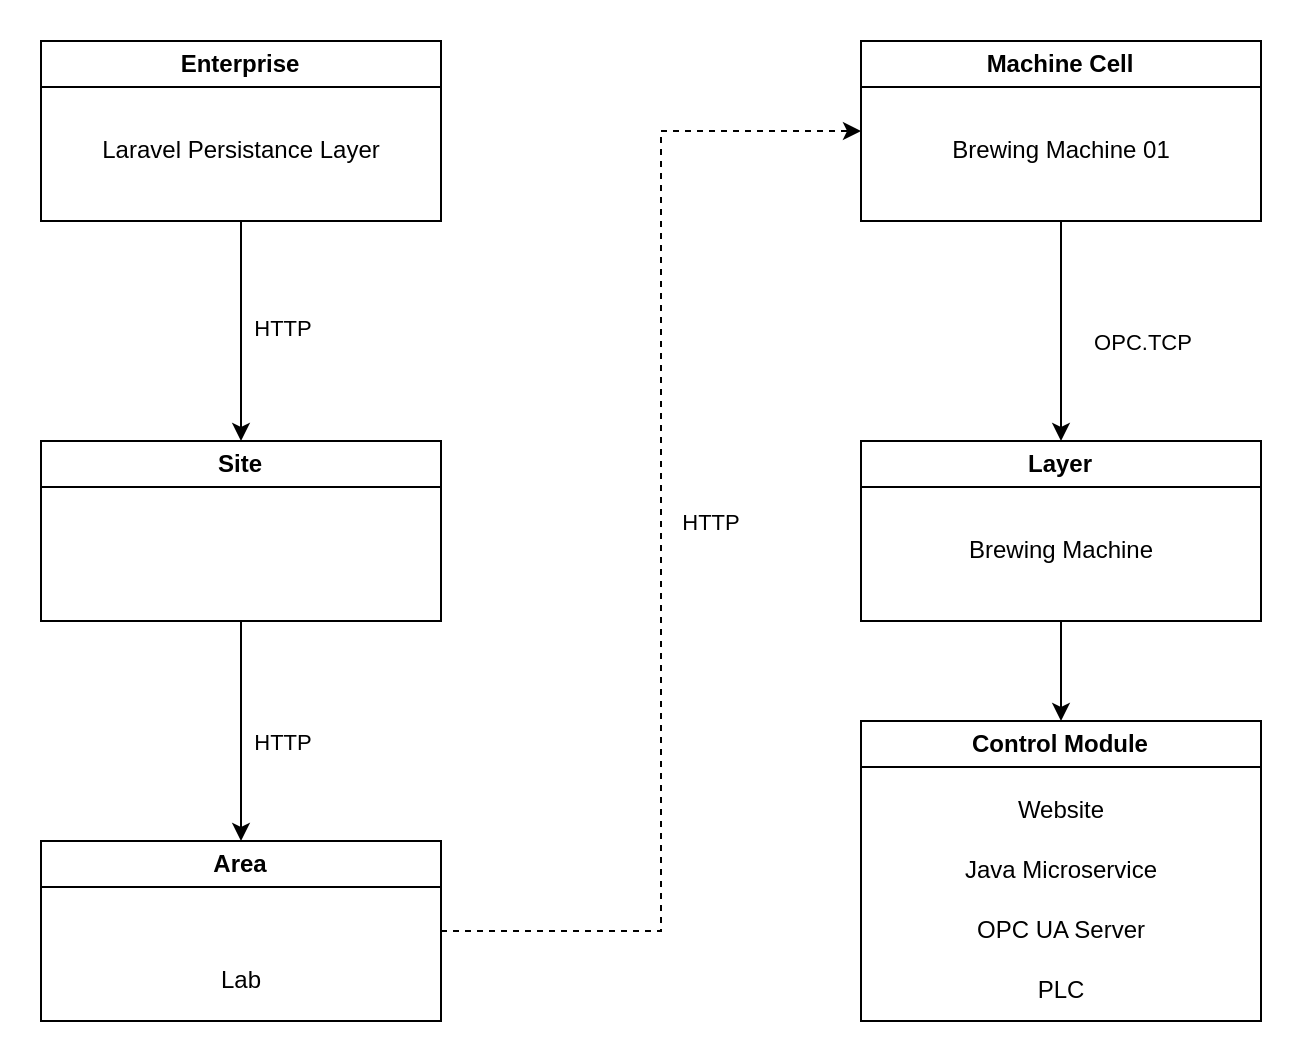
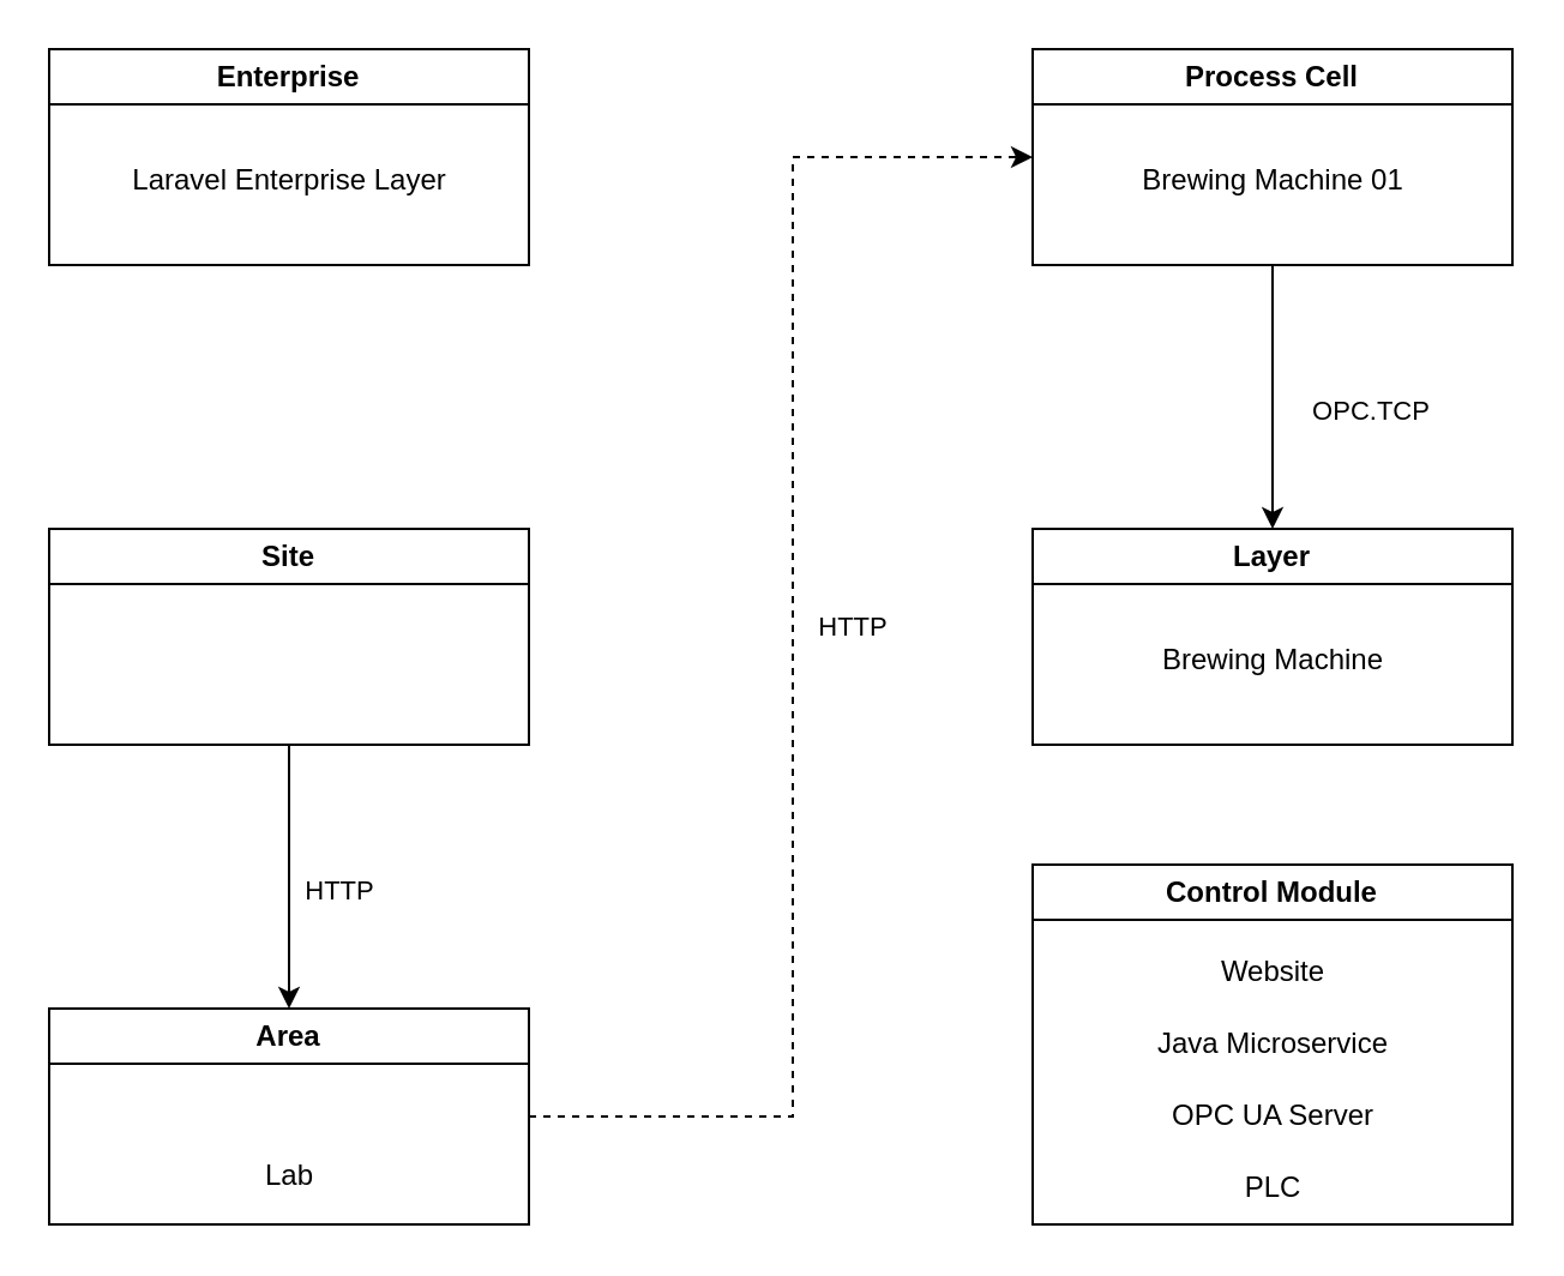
- <mxCell id="23" value="Machine Cell" style="swimlane;whiteSpace=wrap;html=1;" vertex="1" parent="1"><mxGeometry x="430" y="20" width="200" height="90" as="geometry" /></mxCell>
+ <mxCell id="23" value="Process Cell" style="swimlane;whiteSpace=wrap;html=1;" vertex="1" parent="1"><mxGeometry x="430" y="20" width="200" height="90" as="geometry" /></mxCell>
- <mxCell id="5" value="Laravel Persistance Layer" style="text;html=1;align=center;verticalAlign=middle;resizable=0;points=[];autosize=1;strokeColor=none;fillColor=none;" vertex="1" parent="4"><mxGeometry x="20" y="40" width="160" height="30" as="geometry" /></mxCell>
+ <mxCell id="5" value="Laravel Enterprise Layer" style="text;html=1;align=center;verticalAlign=middle;resizable=0;points=[];autosize=1;strokeColor=none;fillColor=none;" vertex="1" parent="4"><mxGeometry x="20" y="40" width="160" height="30" as="geometry" /></mxCell>
- <mxCell id="2" style="edgeStyle=orthogonalEdgeStyle;rounded=0;orthogonalLoop=1;jettySize=auto;html=1;" edge="1" parent="1" source="4" target="8"><mxGeometry relative="1" as="geometry" /></mxCell>
- <mxCell id="3" value="HTTP" style="edgeLabel;html=1;align=center;verticalAlign=middle;resizable=0;points=[];" vertex="1" connectable="0" parent="2"><mxGeometry x="-0.283" relative="1" as="geometry"><mxPoint x="20" y="14" as="offset" /></mxGeometry></mxCell>
- <mxCell id="9" style="edgeStyle=orthogonalEdgeStyle;rounded=0;orthogonalLoop=1;jettySize=auto;html=1;" edge="1" parent="1" source="10" target="12"><mxGeometry relative="1" as="geometry" /></mxCell>
